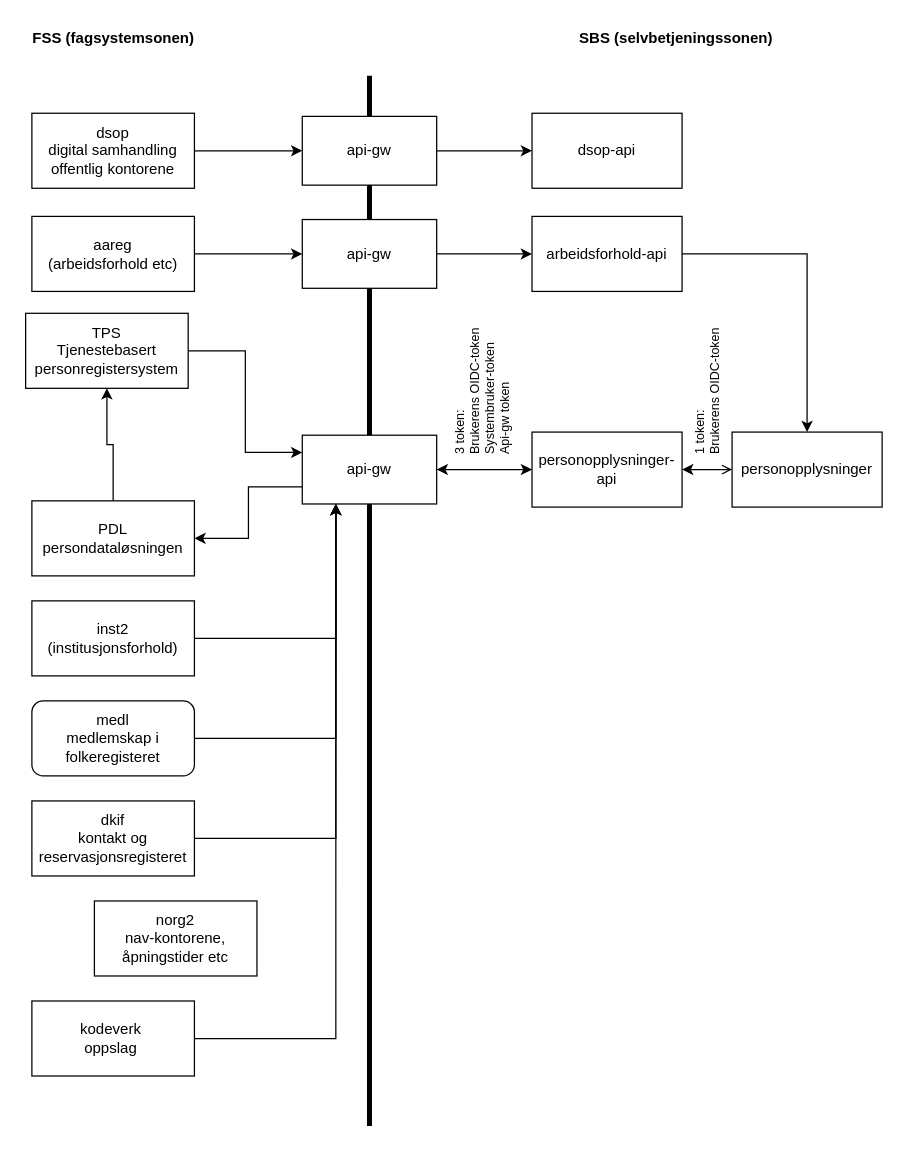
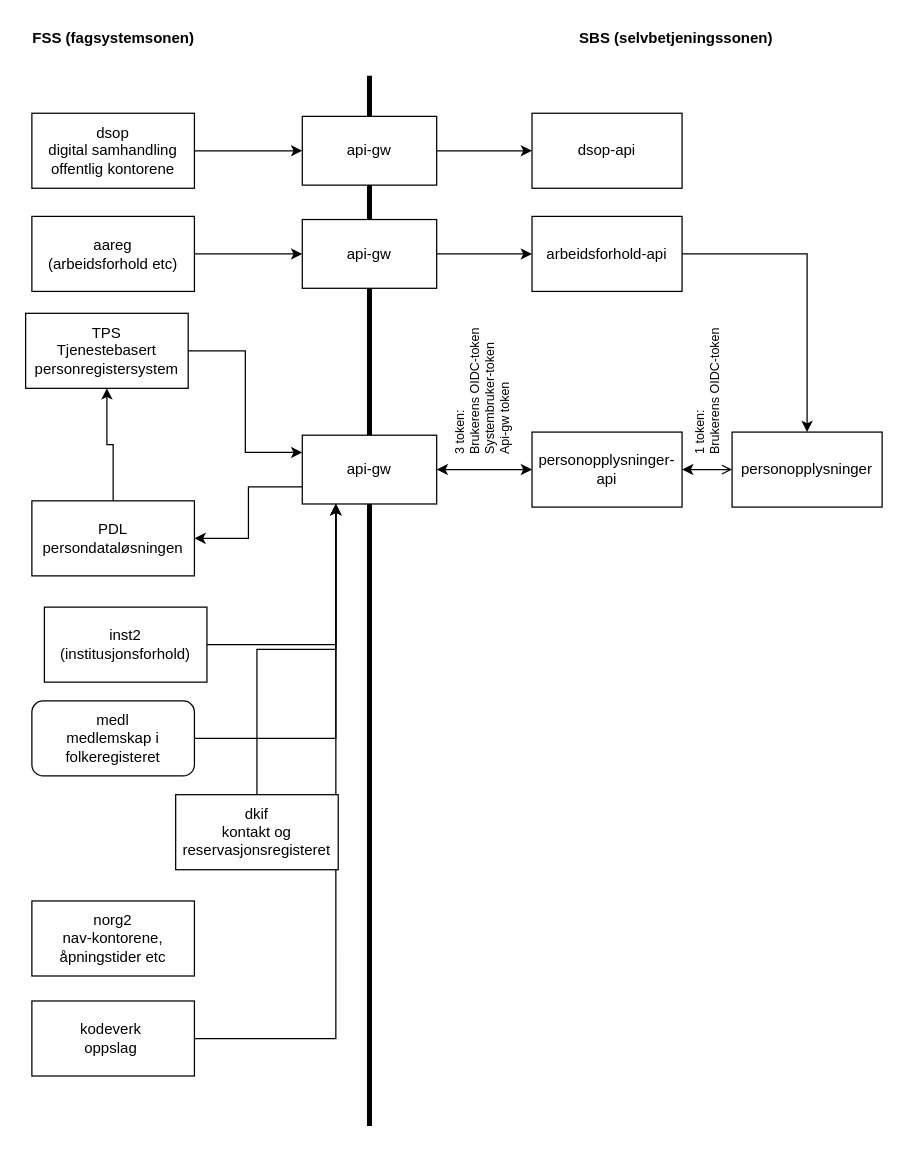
- <mxCell id="16" value="inst2&lt;br&gt;(institusjonsforhold)" style="whiteSpace=wrap;html=1;" parent="1" vertex="1"><mxGeometry x="25" y="480" width="130" height="60" as="geometry" /></mxCell>
+ <mxCell id="16" value="inst2&lt;br&gt;(institusjonsforhold)" style="whiteSpace=wrap;html=1;" parent="1" vertex="1"><mxGeometry x="35" y="485" width="130" height="60" as="geometry" /></mxCell>
- <mxCell id="28" value="dkif&lt;br&gt;kontakt og reservasjonsregisteret" style="whiteSpace=wrap;html=1;" parent="1" vertex="1"><mxGeometry x="25" y="640" width="130" height="60" as="geometry" /></mxCell>
+ <mxCell id="28" value="dkif&lt;br&gt;kontakt og reservasjonsregisteret" style="whiteSpace=wrap;html=1;" parent="1" vertex="1"><mxGeometry x="140" y="635" width="130" height="60" as="geometry" /></mxCell>
- <mxCell id="29" value="norg2&lt;br&gt;nav-kontorene, åpningstider etc" style="whiteSpace=wrap;html=1;" parent="1" vertex="1"><mxGeometry x="75" y="720" width="130" height="60" as="geometry" /></mxCell>
+ <mxCell id="29" value="norg2&lt;br&gt;nav-kontorene, åpningstider etc" style="whiteSpace=wrap;html=1;" parent="1" vertex="1"><mxGeometry x="25" y="720" width="130" height="60" as="geometry" /></mxCell>
